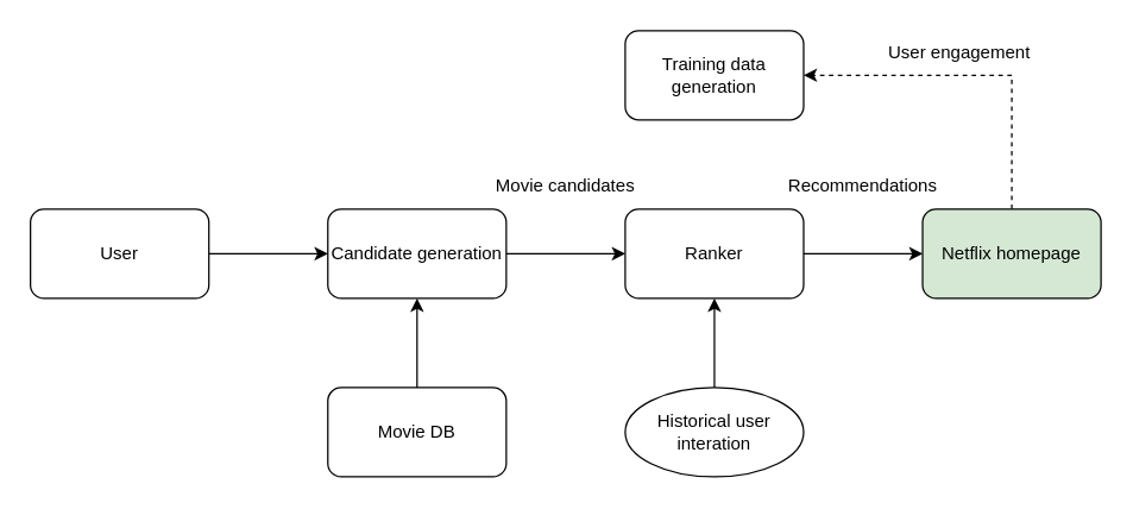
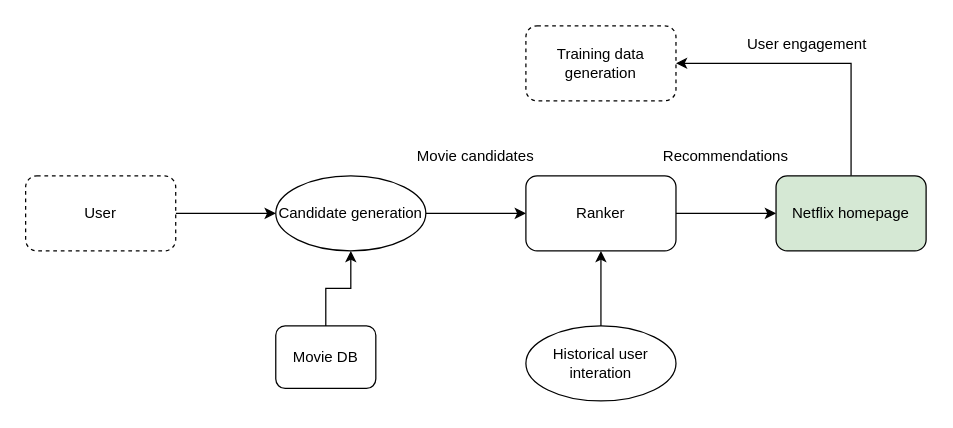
- <mxCell id="6" value="Training data generation" style="rounded=1;whiteSpace=wrap;html=1;" parent="1" vertex="1"><mxGeometry x="420" y="20" width="120" height="60" as="geometry" /></mxCell>
+ <mxCell id="6" value="Training data generation" style="rounded=1;whiteSpace=wrap;html=1;dashed=1;" parent="1" vertex="1"><mxGeometry x="420" y="20" width="120" height="60" as="geometry" /></mxCell>
- <mxCell id="10" style="edgeStyle=orthogonalEdgeStyle;rounded=0;orthogonalLoop=1;jettySize=auto;html=1;exitX=0.5;exitY=0;exitDx=0;exitDy=0;entryX=1;entryY=0.5;entryDx=0;entryDy=0;dashed=1;" edge="1" parent="1" source="11" target="6"><mxGeometry relative="1" as="geometry" /></mxCell>
+ <mxCell id="10" style="edgeStyle=orthogonalEdgeStyle;rounded=0;orthogonalLoop=1;jettySize=auto;html=1;exitX=0.5;exitY=0;exitDx=0;exitDy=0;entryX=1;entryY=0.5;entryDx=0;entryDy=0;" edge="1" parent="1" source="11" target="6"><mxGeometry relative="1" as="geometry" /></mxCell>
- <mxCell id="3" value="User" style="rounded=1;whiteSpace=wrap;html=1;" parent="1" vertex="1"><mxGeometry x="20" y="140" width="120" height="60" as="geometry" /></mxCell>
+ <mxCell id="3" value="User" style="rounded=1;whiteSpace=wrap;html=1;dashed=1;" parent="1" vertex="1"><mxGeometry x="20" y="140" width="120" height="60" as="geometry" /></mxCell>
- <mxCell id="5" value="Candidate generation" style="rounded=1;whiteSpace=wrap;html=1;" parent="1" vertex="1"><mxGeometry x="220" y="140" width="120" height="60" as="geometry" /></mxCell>
+ <mxCell id="5" value="Candidate generation" style="ellipse;whiteSpace=wrap;html=1;" parent="1" vertex="1"><mxGeometry x="220" y="140" width="120" height="60" as="geometry" /></mxCell>
- <mxCell id="15" value="Movie DB" style="rounded=1;whiteSpace=wrap;html=1;" vertex="1" parent="1"><mxGeometry x="220" y="260" width="120" height="60" as="geometry" /></mxCell>
+ <mxCell id="15" value="Movie DB" style="rounded=1;whiteSpace=wrap;html=1;" vertex="1" parent="1"><mxGeometry x="220" y="260" width="80" height="50" as="geometry" /></mxCell>
